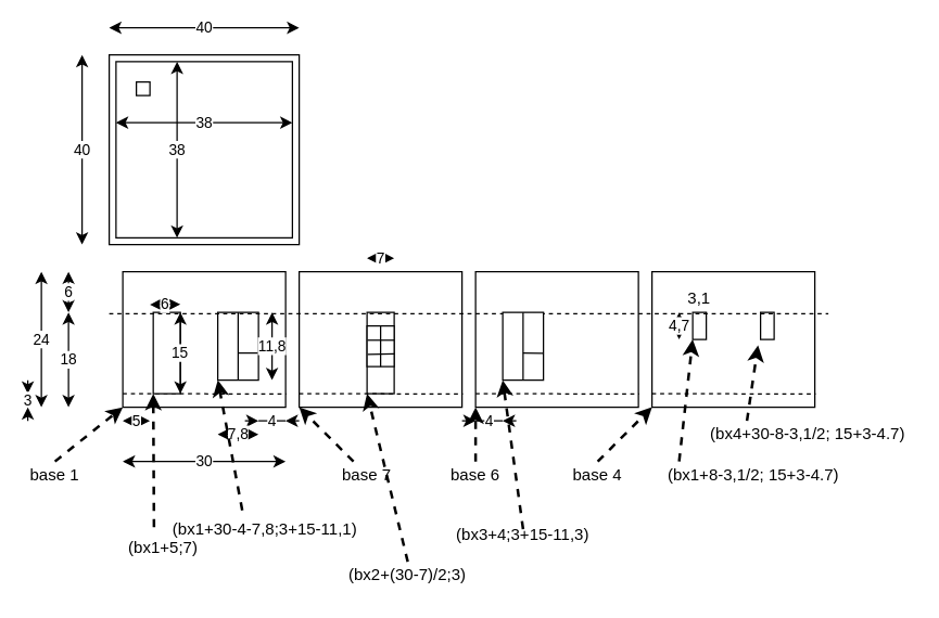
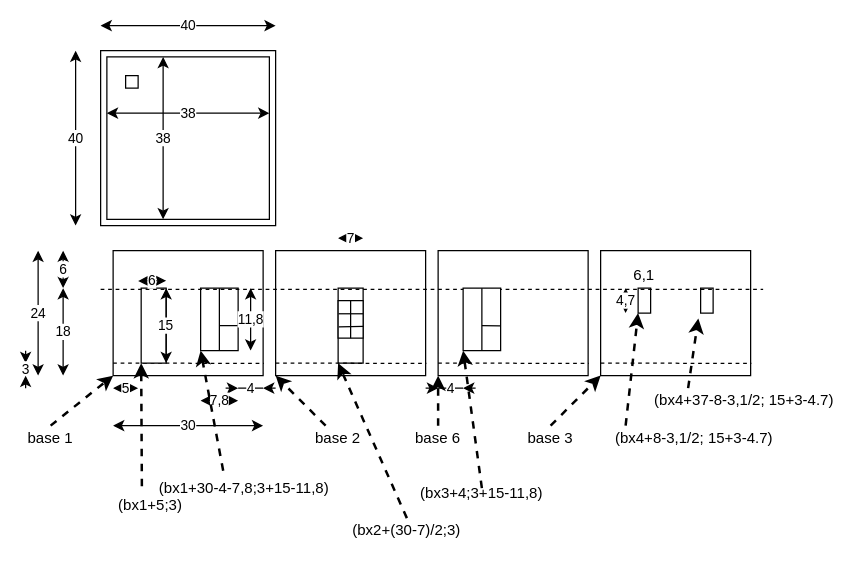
- <mxCell id="68" value="3,1" style="text;html=1;strokeColor=none;fillColor=none;align=center;verticalAlign=middle;whiteSpace=wrap;rounded=0;" parent="1" vertex="1"><mxGeometry x="495" y="210" width="40" height="20" as="geometry" /></mxCell>
+ <mxCell id="68" value="6,1" style="text;html=1;strokeColor=none;fillColor=none;align=center;verticalAlign=middle;whiteSpace=wrap;rounded=0;" parent="1" vertex="1"><mxGeometry x="495" y="210" width="40" height="20" as="geometry" /></mxCell>
- <mxCell id="72" value="(bx4+30-8-3,1/2; 15+3-4.7)" style="text;html=1;strokeColor=none;fillColor=none;align=center;verticalAlign=middle;whiteSpace=wrap;rounded=0;" parent="1" vertex="1"><mxGeometry x="520" y="310" width="150" height="20" as="geometry" /></mxCell>
+ <mxCell id="72" value="(bx4+37-8-3,1/2; 15+3-4.7)" style="text;html=1;strokeColor=none;fillColor=none;align=center;verticalAlign=middle;whiteSpace=wrap;rounded=0;" parent="1" vertex="1"><mxGeometry x="520" y="310" width="150" height="20" as="geometry" /></mxCell>
- <mxCell id="53" value="base 7" style="text;html=1;strokeColor=none;fillColor=none;align=center;verticalAlign=middle;whiteSpace=wrap;rounded=0;" parent="1" vertex="1"><mxGeometry x="250" y="340" width="40" height="20" as="geometry" /></mxCell>
+ <mxCell id="53" value="base 2" style="text;html=1;strokeColor=none;fillColor=none;align=center;verticalAlign=middle;whiteSpace=wrap;rounded=0;" parent="1" vertex="1"><mxGeometry x="250" y="340" width="40" height="20" as="geometry" /></mxCell>
- <mxCell id="58" value="base 4" style="text;html=1;strokeColor=none;fillColor=none;align=center;verticalAlign=middle;whiteSpace=wrap;rounded=0;" parent="1" vertex="1"><mxGeometry x="420" y="340" width="40" height="20" as="geometry" /></mxCell>
+ <mxCell id="58" value="base 3" style="text;html=1;strokeColor=none;fillColor=none;align=center;verticalAlign=middle;whiteSpace=wrap;rounded=0;" parent="1" vertex="1"><mxGeometry x="420" y="340" width="40" height="20" as="geometry" /></mxCell>
- <mxCell id="70" value="(bx1+8-3,1/2; 15+3-4.7)" style="text;html=1;strokeColor=none;fillColor=none;align=center;verticalAlign=middle;whiteSpace=wrap;rounded=0;" parent="1" vertex="1"><mxGeometry x="480" y="340" width="150" height="20" as="geometry" /></mxCell>
+ <mxCell id="70" value="(bx4+8-3,1/2; 15+3-4.7)" style="text;html=1;strokeColor=none;fillColor=none;align=center;verticalAlign=middle;whiteSpace=wrap;rounded=0;" parent="1" vertex="1"><mxGeometry x="480" y="340" width="150" height="20" as="geometry" /></mxCell>
- <mxCell id="62" value="(bx1+30-4-7,8;3+15-11,1)" style="text;html=1;strokeColor=none;fillColor=none;align=center;verticalAlign=middle;whiteSpace=wrap;rounded=0;" parent="1" vertex="1"><mxGeometry x="120" y="380" width="150" height="20" as="geometry" /></mxCell>
+ <mxCell id="62" value="(bx1+30-4-7,8;3+15-11,8)" style="text;html=1;strokeColor=none;fillColor=none;align=center;verticalAlign=middle;whiteSpace=wrap;rounded=0;" parent="1" vertex="1"><mxGeometry x="120" y="380" width="150" height="20" as="geometry" /></mxCell>
- <mxCell id="64" value="(bx3+4;3+15-11,3)" style="text;html=1;strokeColor=none;fillColor=none;align=center;verticalAlign=middle;whiteSpace=wrap;rounded=0;" parent="1" vertex="1"><mxGeometry x="240" y="384" width="290" height="20" as="geometry" /></mxCell>
+ <mxCell id="64" value="(bx3+4;3+15-11,8)" style="text;html=1;strokeColor=none;fillColor=none;align=center;verticalAlign=middle;whiteSpace=wrap;rounded=0;" parent="1" vertex="1"><mxGeometry x="240" y="384" width="290" height="20" as="geometry" /></mxCell>
- <mxCell id="60" value="(bx1+5;7)" style="text;html=1;strokeColor=none;fillColor=none;align=center;verticalAlign=middle;whiteSpace=wrap;rounded=0;" parent="1" vertex="1"><mxGeometry x="100" y="394" width="40" height="20" as="geometry" /></mxCell>
+ <mxCell id="60" value="(bx1+5;3)" style="text;html=1;strokeColor=none;fillColor=none;align=center;verticalAlign=middle;whiteSpace=wrap;rounded=0;" parent="1" vertex="1"><mxGeometry x="100" y="394" width="40" height="20" as="geometry" /></mxCell>
- <mxCell id="66" value="(bx2+(30-7)/2;3)" style="text;html=1;strokeColor=none;fillColor=none;align=center;verticalAlign=middle;whiteSpace=wrap;rounded=0;" parent="1" vertex="1"><mxGeometry x="155" y="414" width="290" height="20" as="geometry" /></mxCell>
+ <mxCell id="66" value="(bx2+(30-7)/2;3)" style="text;html=1;strokeColor=none;fillColor=none;align=center;verticalAlign=middle;whiteSpace=wrap;rounded=0;" parent="1" vertex="1"><mxGeometry x="180" y="414" width="290" height="20" as="geometry" /></mxCell>
